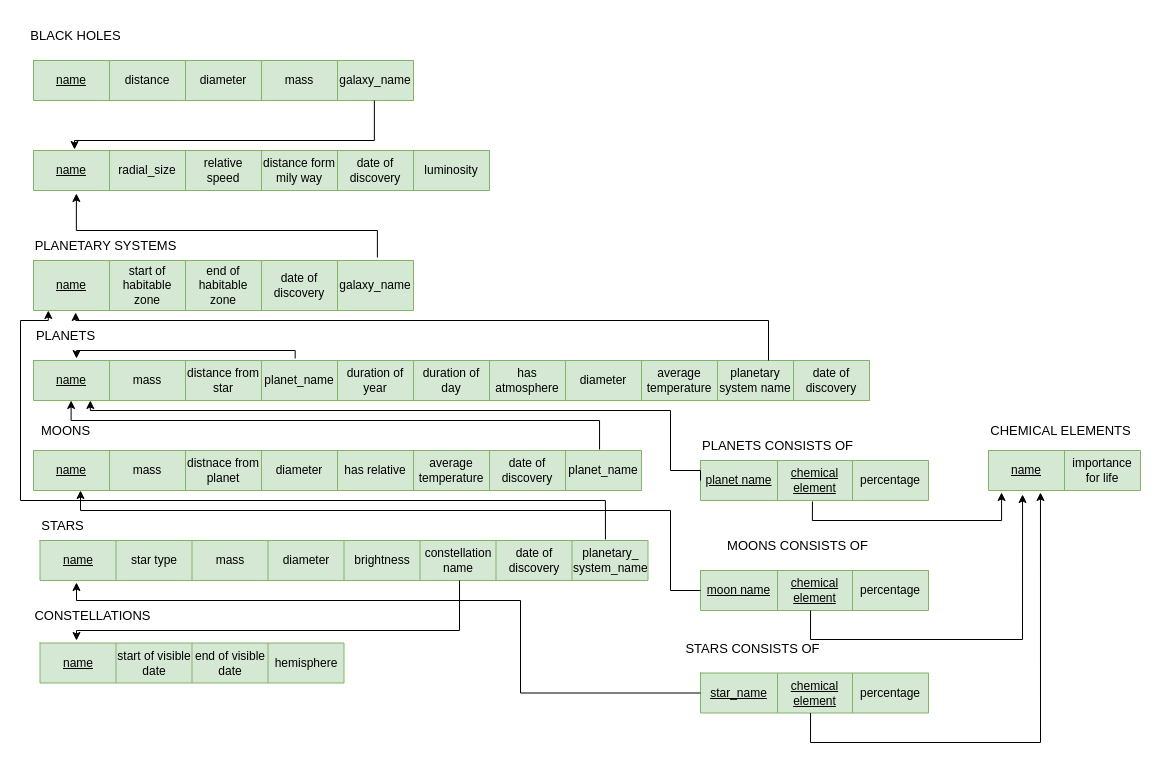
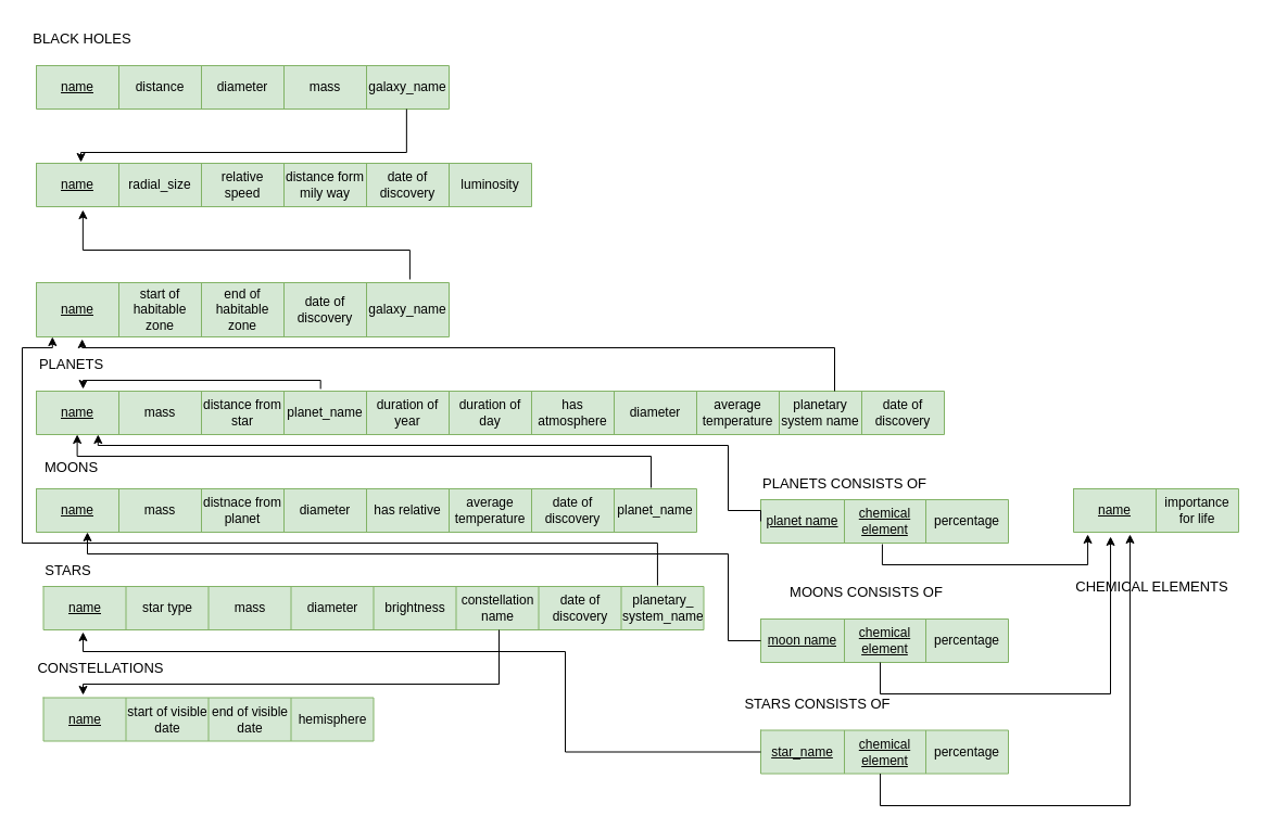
- <mxCell id="25" value="PLANETARY SYSTEMS" style="text;html=1;align=center;verticalAlign=middle;resizable=0;points=[];autosize=1;strokeColor=none;fillColor=none;fontSize=13;" parent="1" vertex="1"><mxGeometry x="20" y="230" width="170" height="30" as="geometry" /></mxCell>
- <mxCell id="55" value="CHEMICAL ELEMENTS" style="text;html=1;align=center;verticalAlign=middle;resizable=0;points=[];autosize=1;strokeColor=none;fillColor=none;fontSize=13;" parent="1" vertex="1"><mxGeometry x="980" y="415" width="160" height="30" as="geometry" /></mxCell>
+ <mxCell id="55" value="CHEMICAL ELEMENTS" style="text;html=1;align=center;verticalAlign=middle;resizable=0;points=[];autosize=1;strokeColor=none;fillColor=none;fontSize=13;" parent="1" vertex="1"><mxGeometry x="980" y="525" width="160" height="30" as="geometry" /></mxCell>
